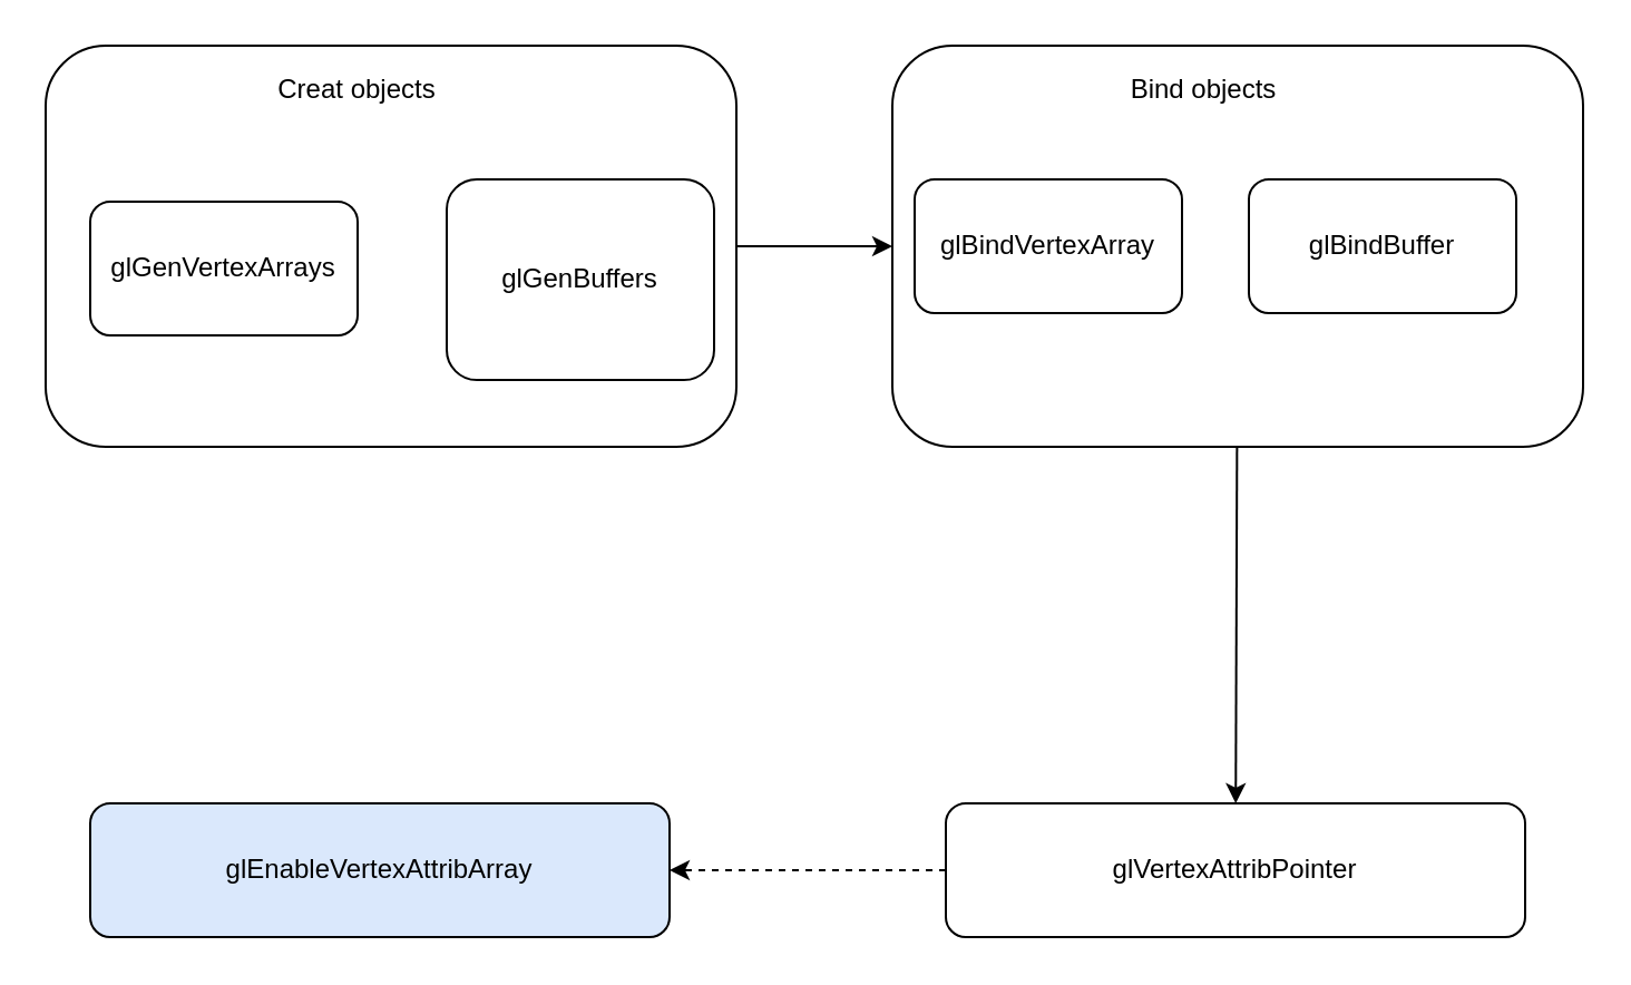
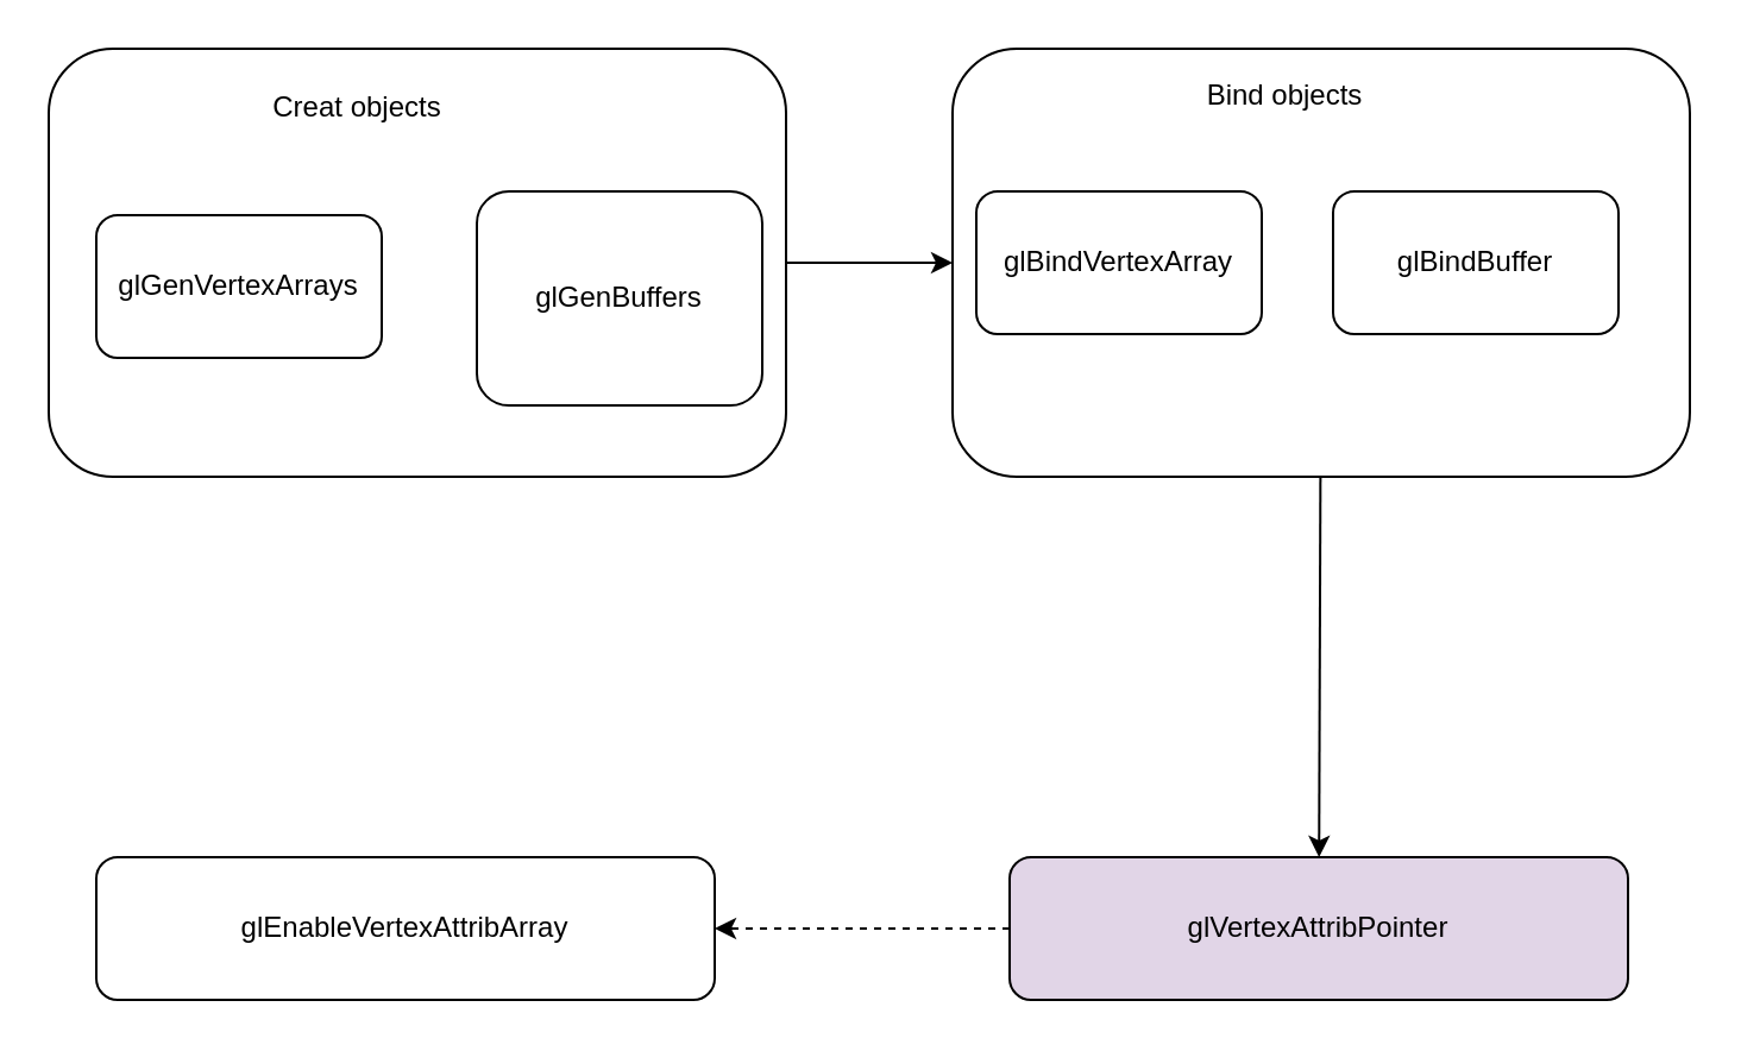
- <mxCell id="6" value="Creat objects" style="text;html=1;strokeColor=none;fillColor=none;align=center;verticalAlign=middle;whiteSpace=wrap;rounded=0;" parent="1" vertex="1"><mxGeometry x="70" y="30" width="180" height="20" as="geometry" /></mxCell>
+ <mxCell id="6" value="Creat objects" style="text;html=1;strokeColor=none;fillColor=none;align=center;verticalAlign=middle;whiteSpace=wrap;rounded=0;" parent="1" vertex="1"><mxGeometry x="60" y="35" width="180" height="20" as="geometry" /></mxCell>
- <mxCell id="14" value="glEnableVertexAttribArray" style="rounded=1;whiteSpace=wrap;html=1;fillColor=#dae8fc;" parent="1" vertex="1"><mxGeometry x="40" y="360" width="260" height="60" as="geometry" /></mxCell>
+ <mxCell id="14" value="glEnableVertexAttribArray" style="rounded=1;whiteSpace=wrap;html=1;" parent="1" vertex="1"><mxGeometry x="40" y="360" width="260" height="60" as="geometry" /></mxCell>
- <mxCell id="13" value="glVertexAttribPointer" style="rounded=1;whiteSpace=wrap;html=1;" parent="1" vertex="1"><mxGeometry x="424" y="360" width="260" height="60" as="geometry" /></mxCell>
+ <mxCell id="13" value="glVertexAttribPointer" style="rounded=1;whiteSpace=wrap;html=1;fillColor=#e1d5e7;" parent="1" vertex="1"><mxGeometry x="424" y="360" width="260" height="60" as="geometry" /></mxCell>
